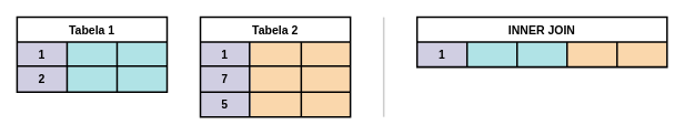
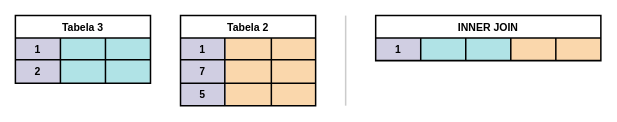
- <mxCell id="25" value="Tabela 1" style="shape=table;startSize=30;container=1;collapsible=0;childLayout=tableLayout;fontStyle=1;align=center;fontSize=14;strokeWidth=2;fillColor=none;strokeColor=default;" parent="1" vertex="1"><mxGeometry x="20" y="20" width="180" height="90" as="geometry" /></mxCell>
+ <mxCell id="25" value="Tabela 3" style="shape=table;startSize=30;container=1;collapsible=0;childLayout=tableLayout;fontStyle=1;align=center;fontSize=14;strokeWidth=2;fillColor=none;strokeColor=default;" parent="1" vertex="1"><mxGeometry x="20" y="20" width="180" height="90" as="geometry" /></mxCell>
